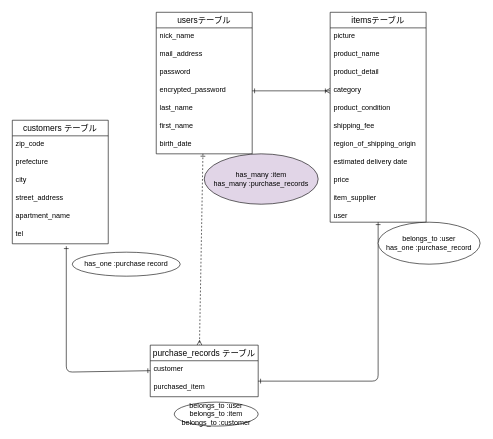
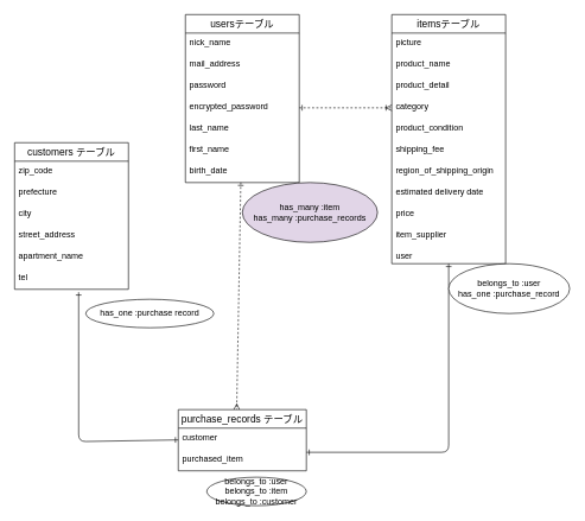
- <mxCell id="33" style="edgeStyle=none;html=1;entryX=0;entryY=0.5;entryDx=0;entryDy=0;strokeWidth=1;startArrow=ERone;startFill=0;endArrow=ERoneToMany;endFill=0;rounded=0;exitX=1;exitY=0.5;exitDx=0;exitDy=0;" edge="1" parent="1" source="7" target="15"><mxGeometry relative="1" as="geometry"><mxPoint x="550" y="61" as="targetPoint" /></mxGeometry></mxCell>
+ <mxCell id="33" style="edgeStyle=none;html=1;entryX=0;entryY=0.5;entryDx=0;entryDy=0;strokeWidth=1;startArrow=ERone;startFill=0;endArrow=ERoneToMany;endFill=0;rounded=0;exitX=1;exitY=0.5;exitDx=0;exitDy=0;dashed=1;" edge="1" parent="1" source="7" target="15"><mxGeometry relative="1" as="geometry"><mxPoint x="550" y="61" as="targetPoint" /></mxGeometry></mxCell>
